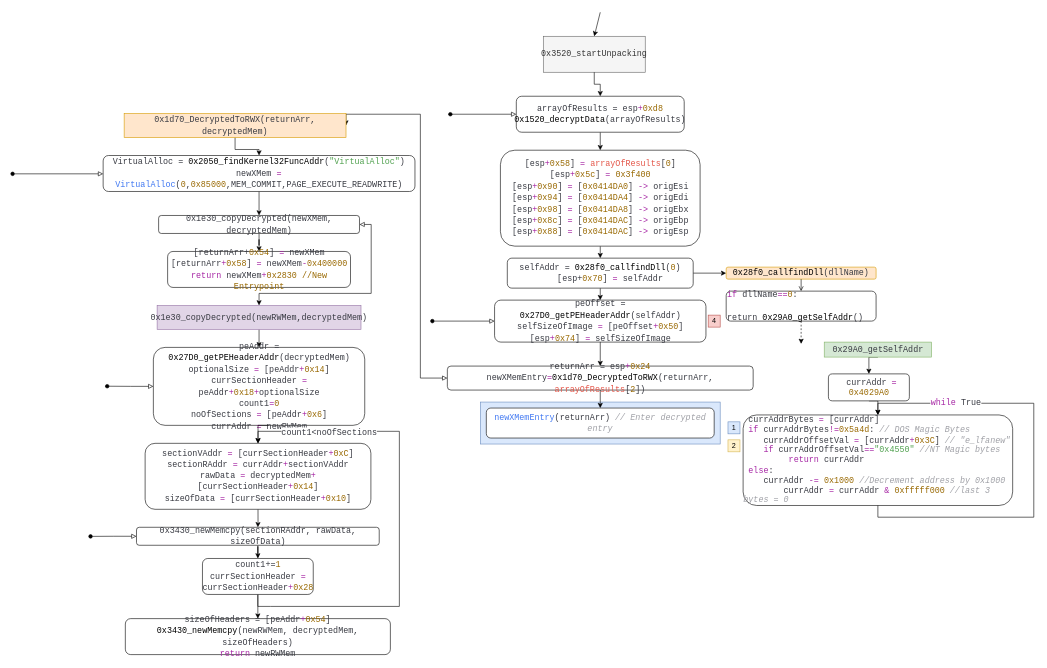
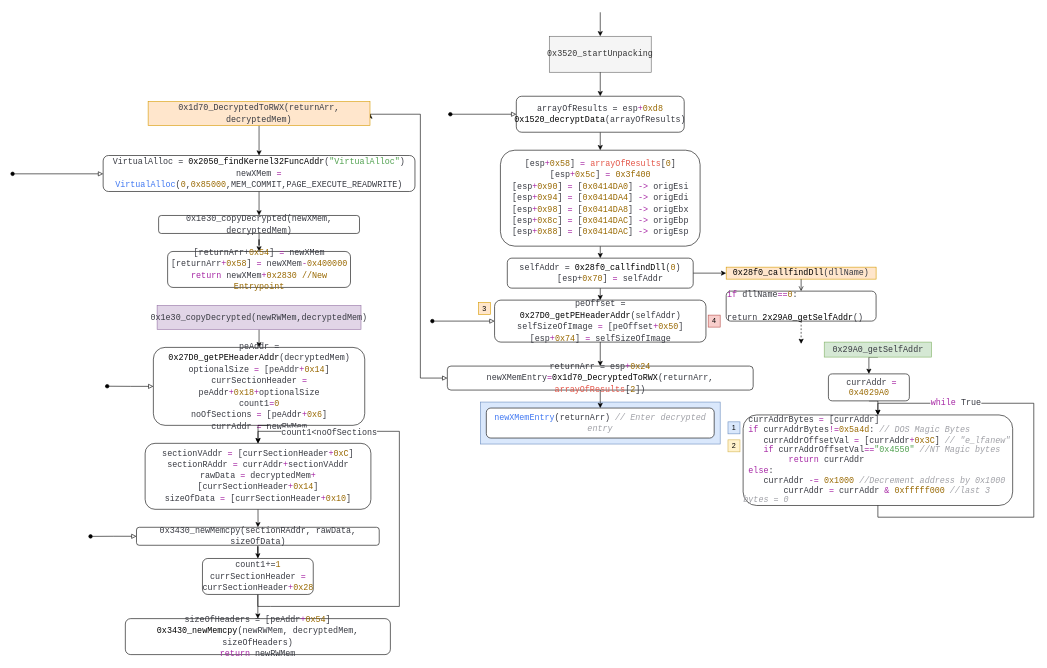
- <mxCell id="3" value="&lt;span style=&quot;font-family: Consolas, &amp;quot;Courier New&amp;quot;, monospace; font-size: 14px;&quot;&gt;0x3520_startUnpacking&lt;/span&gt;" style="rounded=0;whiteSpace=wrap;html=1;fillColor=#f5f5f5;fontColor=#333333;strokeColor=#666666;" vertex="1" parent="1"><mxGeometry x="905" y="60" width="170" height="60" as="geometry" /></mxCell>
+ <mxCell id="3" value="&lt;span style=&quot;font-family: Consolas, &amp;quot;Courier New&amp;quot;, monospace; font-size: 14px;&quot;&gt;0x3520_startUnpacking&lt;/span&gt;" style="rounded=0;whiteSpace=wrap;html=1;fillColor=#f5f5f5;fontColor=#333333;strokeColor=#666666;" vertex="1" parent="1"><mxGeometry x="915" y="60" width="170" height="60" as="geometry" /></mxCell>
- <mxCell id="30" value="&lt;div style=&quot;color: rgb(56, 58, 66); font-family: Consolas, &amp;quot;Courier New&amp;quot;, monospace; font-size: 14px; line-height: 19px;&quot;&gt;0x1d70_DecryptedToRWX(returnArr, decryptedMem)&lt;/div&gt;" style="rounded=0;whiteSpace=wrap;html=1;fillColor=#ffe6cc;strokeColor=#d79b00;" vertex="1" parent="1"><mxGeometry x="206" y="188.84" width="370" height="40" as="geometry" /></mxCell>
+ <mxCell id="30" value="&lt;div style=&quot;color: rgb(56, 58, 66); font-family: Consolas, &amp;quot;Courier New&amp;quot;, monospace; font-size: 14px; line-height: 19px;&quot;&gt;0x1d70_DecryptedToRWX(returnArr, decryptedMem)&lt;/div&gt;" style="rounded=0;whiteSpace=wrap;html=1;fillColor=#ffe6cc;strokeColor=#d79b00;" vertex="1" parent="1"><mxGeometry x="246" y="168.84" width="370" height="40" as="geometry" /></mxCell>
- <mxCell id="15" value="&lt;span style=&quot;font-family: Consolas, &amp;quot;Courier New&amp;quot;, monospace; font-size: 14px;&quot;&gt;0x28f0_callfindDll&lt;/span&gt;&lt;span style=&quot;color: rgb(56, 58, 66); font-family: Consolas, &amp;quot;Courier New&amp;quot;, monospace; font-size: 14px;&quot;&gt;(dllName)&lt;/span&gt;" style="whiteSpace=wrap;html=1;fillColor=#ffe6cc;strokeColor=#d79b00;rounded=1;" vertex="1" parent="1"><mxGeometry x="1210.01" y="445" width="250" height="20" as="geometry" /></mxCell>
+ <mxCell id="15" value="&lt;span style=&quot;font-family: Consolas, &amp;quot;Courier New&amp;quot;, monospace; font-size: 14px;&quot;&gt;0x28f0_callfindDll&lt;/span&gt;&lt;span style=&quot;color: rgb(56, 58, 66); font-family: Consolas, &amp;quot;Courier New&amp;quot;, monospace; font-size: 14px;&quot;&gt;(dllName)&lt;/span&gt;" style="rounded=0;whiteSpace=wrap;html=1;fillColor=#ffe6cc;strokeColor=#d79b00;" vertex="1" parent="1"><mxGeometry x="1210.01" y="445" width="250" height="20" as="geometry" /></mxCell>
- <mxCell id="34" style="edgeStyle=orthogonalEdgeStyle;rounded=0;orthogonalLoop=1;jettySize=auto;html=1;exitX=1;exitY=0.5;exitDx=0;exitDy=0;entryX=0.5;entryY=0;entryDx=0;entryDy=0;startArrow=block;startFill=0;" edge="1" parent="1" source="35" target="38"><mxGeometry relative="1" as="geometry"><Array as="points"><mxPoint x="618" y="373.84" /><mxPoint x="618" y="488.84" /><mxPoint x="431" y="488.84" /></Array></mxGeometry></mxCell>
- <mxCell id="17" value="&lt;div style=&quot;color: rgb(56, 58, 66); font-family: Consolas, &amp;quot;Courier New&amp;quot;, monospace; font-size: 14px; line-height: 19px;&quot;&gt;&lt;div style=&quot;&quot;&gt;&lt;div style=&quot;line-height: 19px;&quot;&gt;&lt;div style=&quot;&quot;&gt;&lt;span style=&quot;color: rgb(166, 38, 164);&quot;&gt;if&lt;/span&gt; dllName&lt;span style=&quot;color: rgb(166, 38, 164);&quot;&gt;==&lt;/span&gt;&lt;span style=&quot;color: rgb(152, 104, 1);&quot;&gt;0&lt;/span&gt;:&lt;br&gt;&lt;/div&gt;&lt;div style=&quot;&quot;&gt;&amp;nbsp; &amp;nbsp; return&amp;nbsp;&lt;span style=&quot;color: #000000;&quot;&gt;0x29A0_getSelfAddr&lt;/span&gt;()&lt;/div&gt;&lt;/div&gt;&lt;/div&gt;&lt;/div&gt;" style="rounded=1;whiteSpace=wrap;html=1;align=left;" vertex="1" parent="1"><mxGeometry x="1210" y="485" width="250" height="50" as="geometry" /></mxCell>
+ <mxCell id="17" value="&lt;div style=&quot;color: rgb(56, 58, 66); font-family: Consolas, &amp;quot;Courier New&amp;quot;, monospace; font-size: 14px; line-height: 19px;&quot;&gt;&lt;div style=&quot;&quot;&gt;&lt;div style=&quot;line-height: 19px;&quot;&gt;&lt;div style=&quot;&quot;&gt;&lt;span style=&quot;color: rgb(166, 38, 164);&quot;&gt;if&lt;/span&gt; dllName&lt;span style=&quot;color: rgb(166, 38, 164);&quot;&gt;==&lt;/span&gt;&lt;span style=&quot;color: rgb(152, 104, 1);&quot;&gt;0&lt;/span&gt;:&lt;br&gt;&lt;/div&gt;&lt;div style=&quot;&quot;&gt;&amp;nbsp; &amp;nbsp; return&amp;nbsp;&lt;span style=&quot;color: #000000;&quot;&gt;2x29A0_getSelfAddr&lt;/span&gt;()&lt;/div&gt;&lt;/div&gt;&lt;/div&gt;&lt;/div&gt;" style="rounded=1;whiteSpace=wrap;html=1;align=left;" vertex="1" parent="1"><mxGeometry x="1210" y="485" width="250" height="50" as="geometry" /></mxCell>
+ <mxCell id="45" value="3" style="text;html=1;strokeColor=#d79b00;fillColor=#ffe6cc;align=center;verticalAlign=middle;whiteSpace=wrap;rounded=0;" vertex="1" parent="1"><mxGeometry x="797" y="504" width="20" height="20" as="geometry" /></mxCell>
